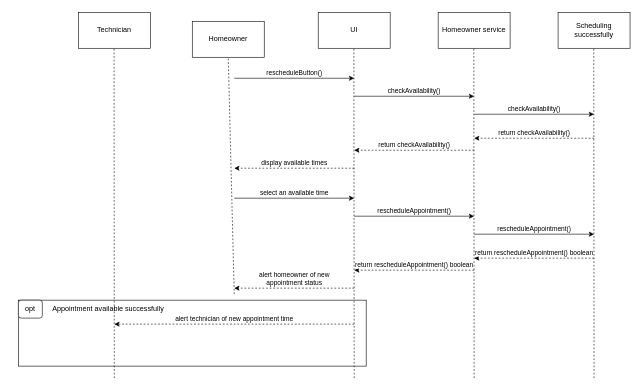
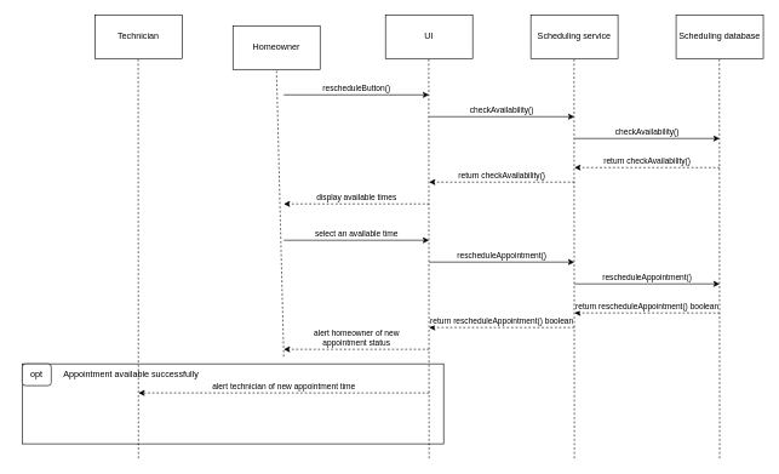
- <mxCell id="5" value="Homeowner service" style="rounded=0;whiteSpace=wrap;html=1;" vertex="1" parent="1"><mxGeometry x="730" y="20" width="120" height="60" as="geometry" /></mxCell>
+ <mxCell id="5" value="Scheduling service" style="rounded=0;whiteSpace=wrap;html=1;" vertex="1" parent="1"><mxGeometry x="730" y="20" width="120" height="60" as="geometry" /></mxCell>
- <mxCell id="6" value="&lt;div&gt;Scheduling successfully&lt;/div&gt;" style="rounded=0;whiteSpace=wrap;html=1;" vertex="1" parent="1"><mxGeometry x="930" y="20" width="120" height="60" as="geometry" /></mxCell>
+ <mxCell id="6" value="&lt;div&gt;Scheduling database&lt;/div&gt;" style="rounded=0;whiteSpace=wrap;html=1;" vertex="1" parent="1"><mxGeometry x="930" y="20" width="120" height="60" as="geometry" /></mxCell>
